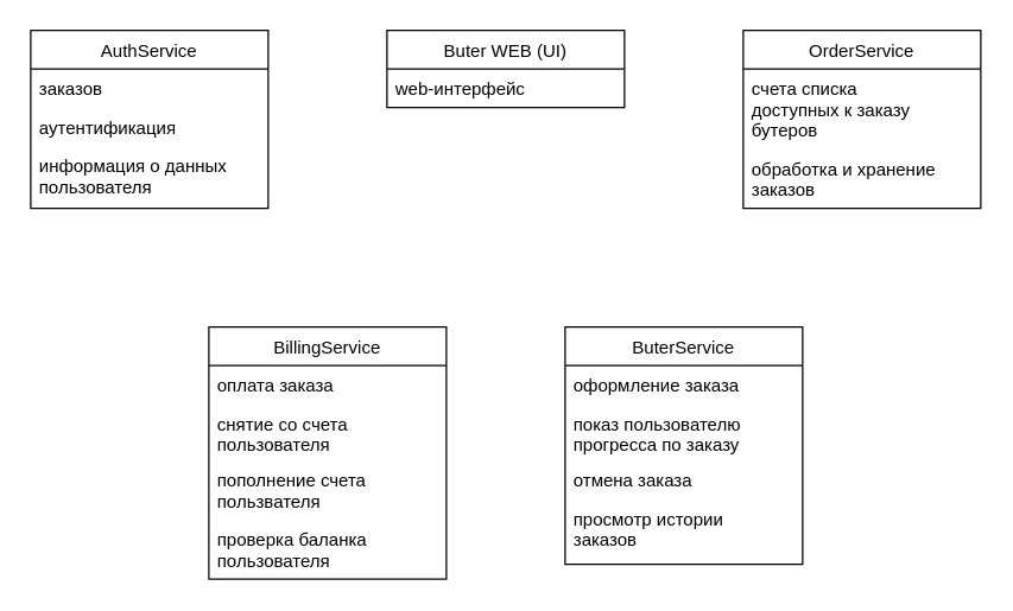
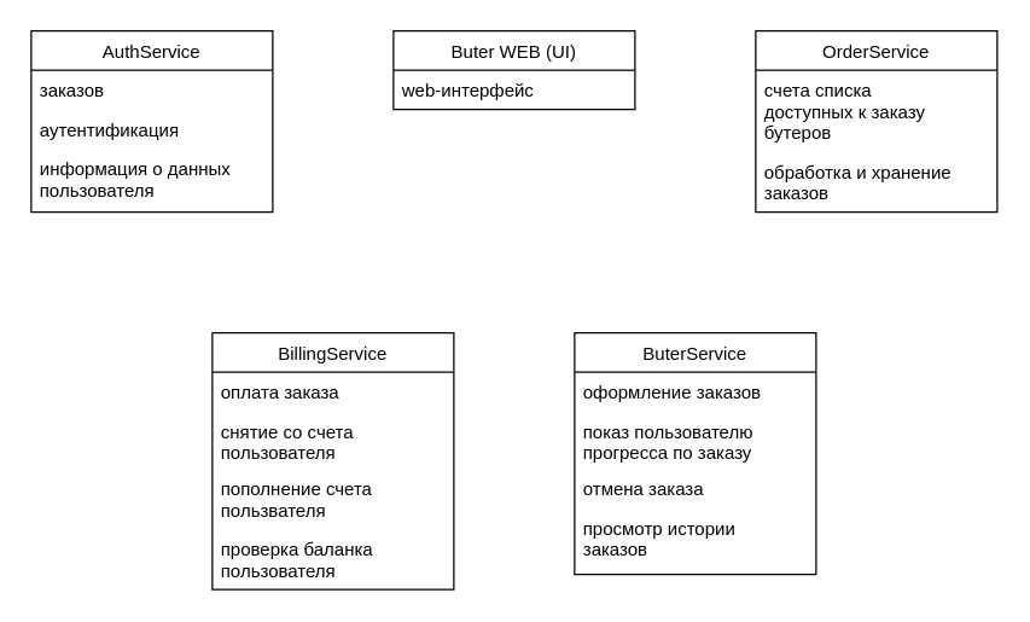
- <mxCell id="15" value="оформление заказа" style="text;strokeColor=none;fillColor=none;align=left;verticalAlign=top;spacingLeft=4;spacingRight=4;overflow=hidden;rotatable=0;points=[[0,0.5],[1,0.5]];portConstraint=eastwest;" parent="14" vertex="1"><mxGeometry y="26" width="160" height="26" as="geometry" /></mxCell>
+ <mxCell id="15" value="оформление заказов" style="text;strokeColor=none;fillColor=none;align=left;verticalAlign=top;spacingLeft=4;spacingRight=4;overflow=hidden;rotatable=0;points=[[0,0.5],[1,0.5]];portConstraint=eastwest;" parent="14" vertex="1"><mxGeometry y="26" width="160" height="26" as="geometry" /></mxCell>
